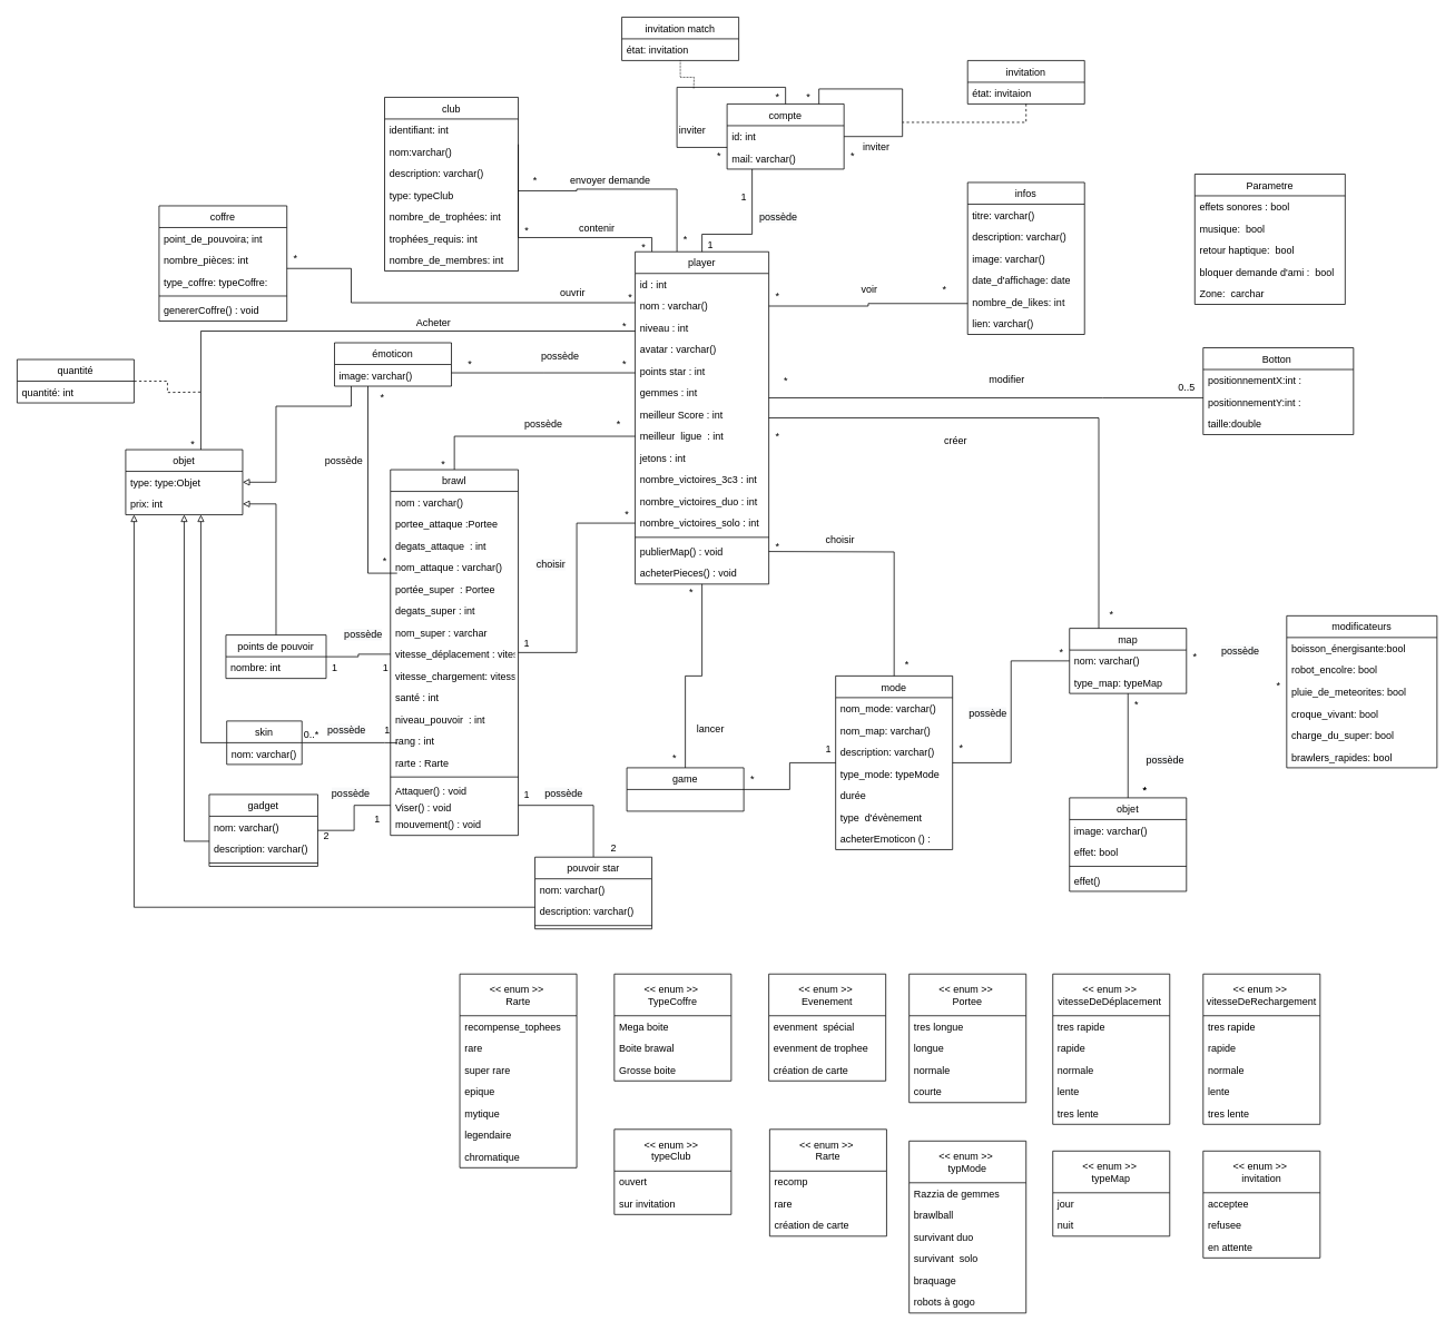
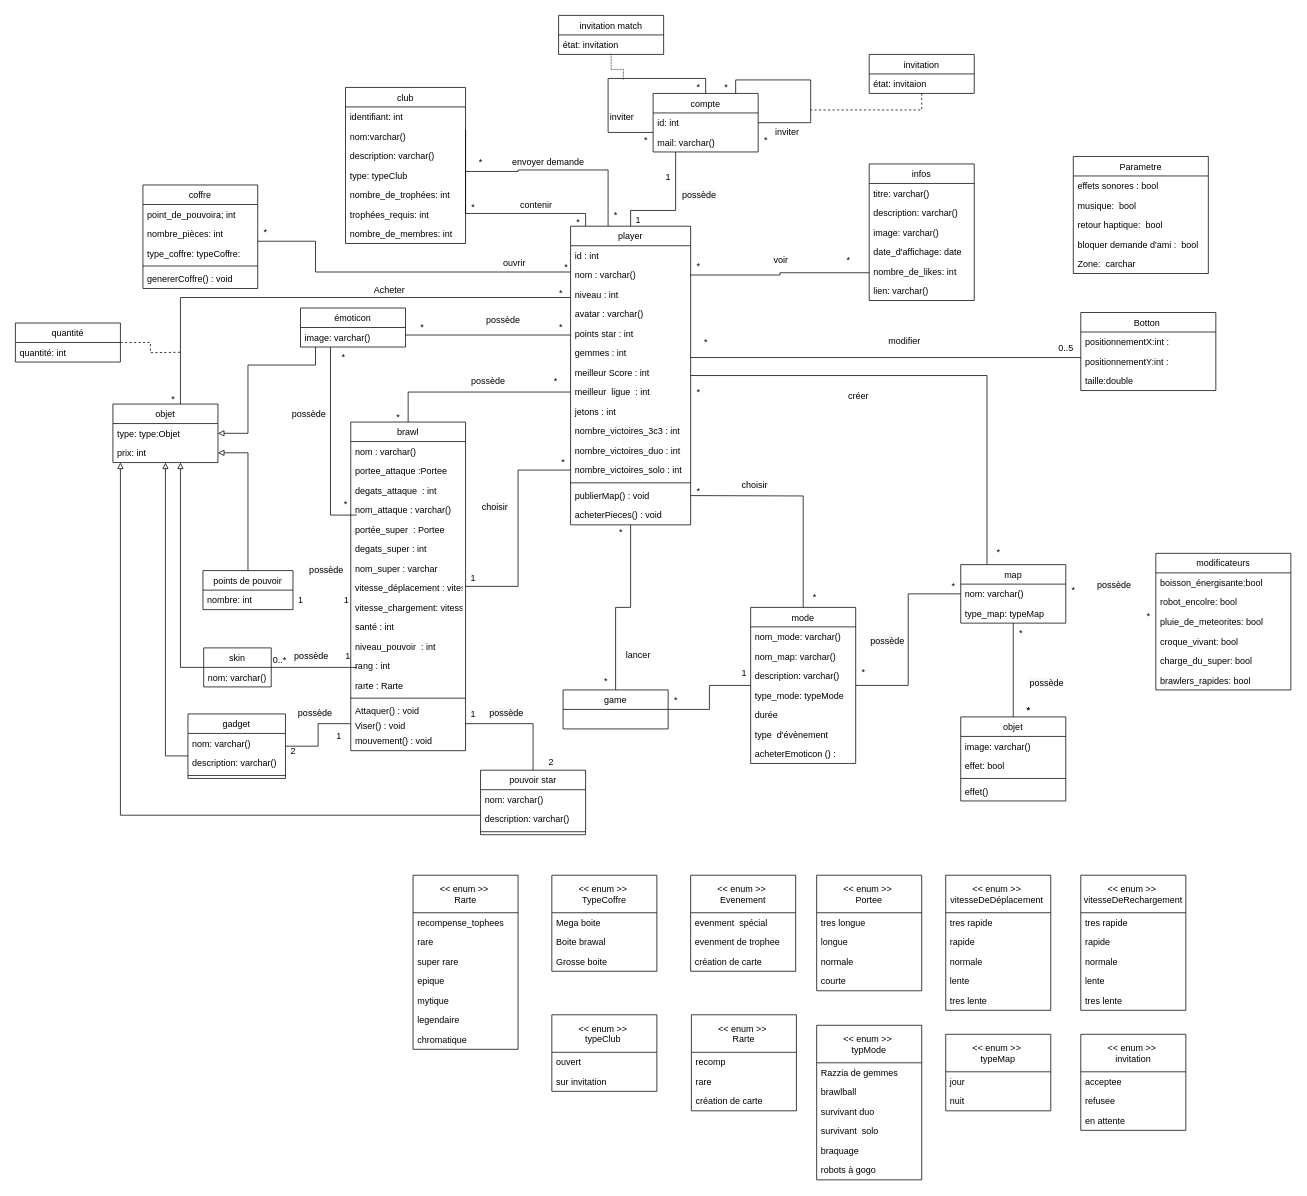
- <mxCell id="132" style="edgeStyle=orthogonalEdgeStyle;rounded=0;orthogonalLoop=1;jettySize=auto;html=1;entryX=0;entryY=0.5;entryDx=0;entryDy=0;endArrow=none;endFill=0;" edge="1" parent="1" source="133" target="243"><mxGeometry relative="1" as="geometry" /></mxCell>
